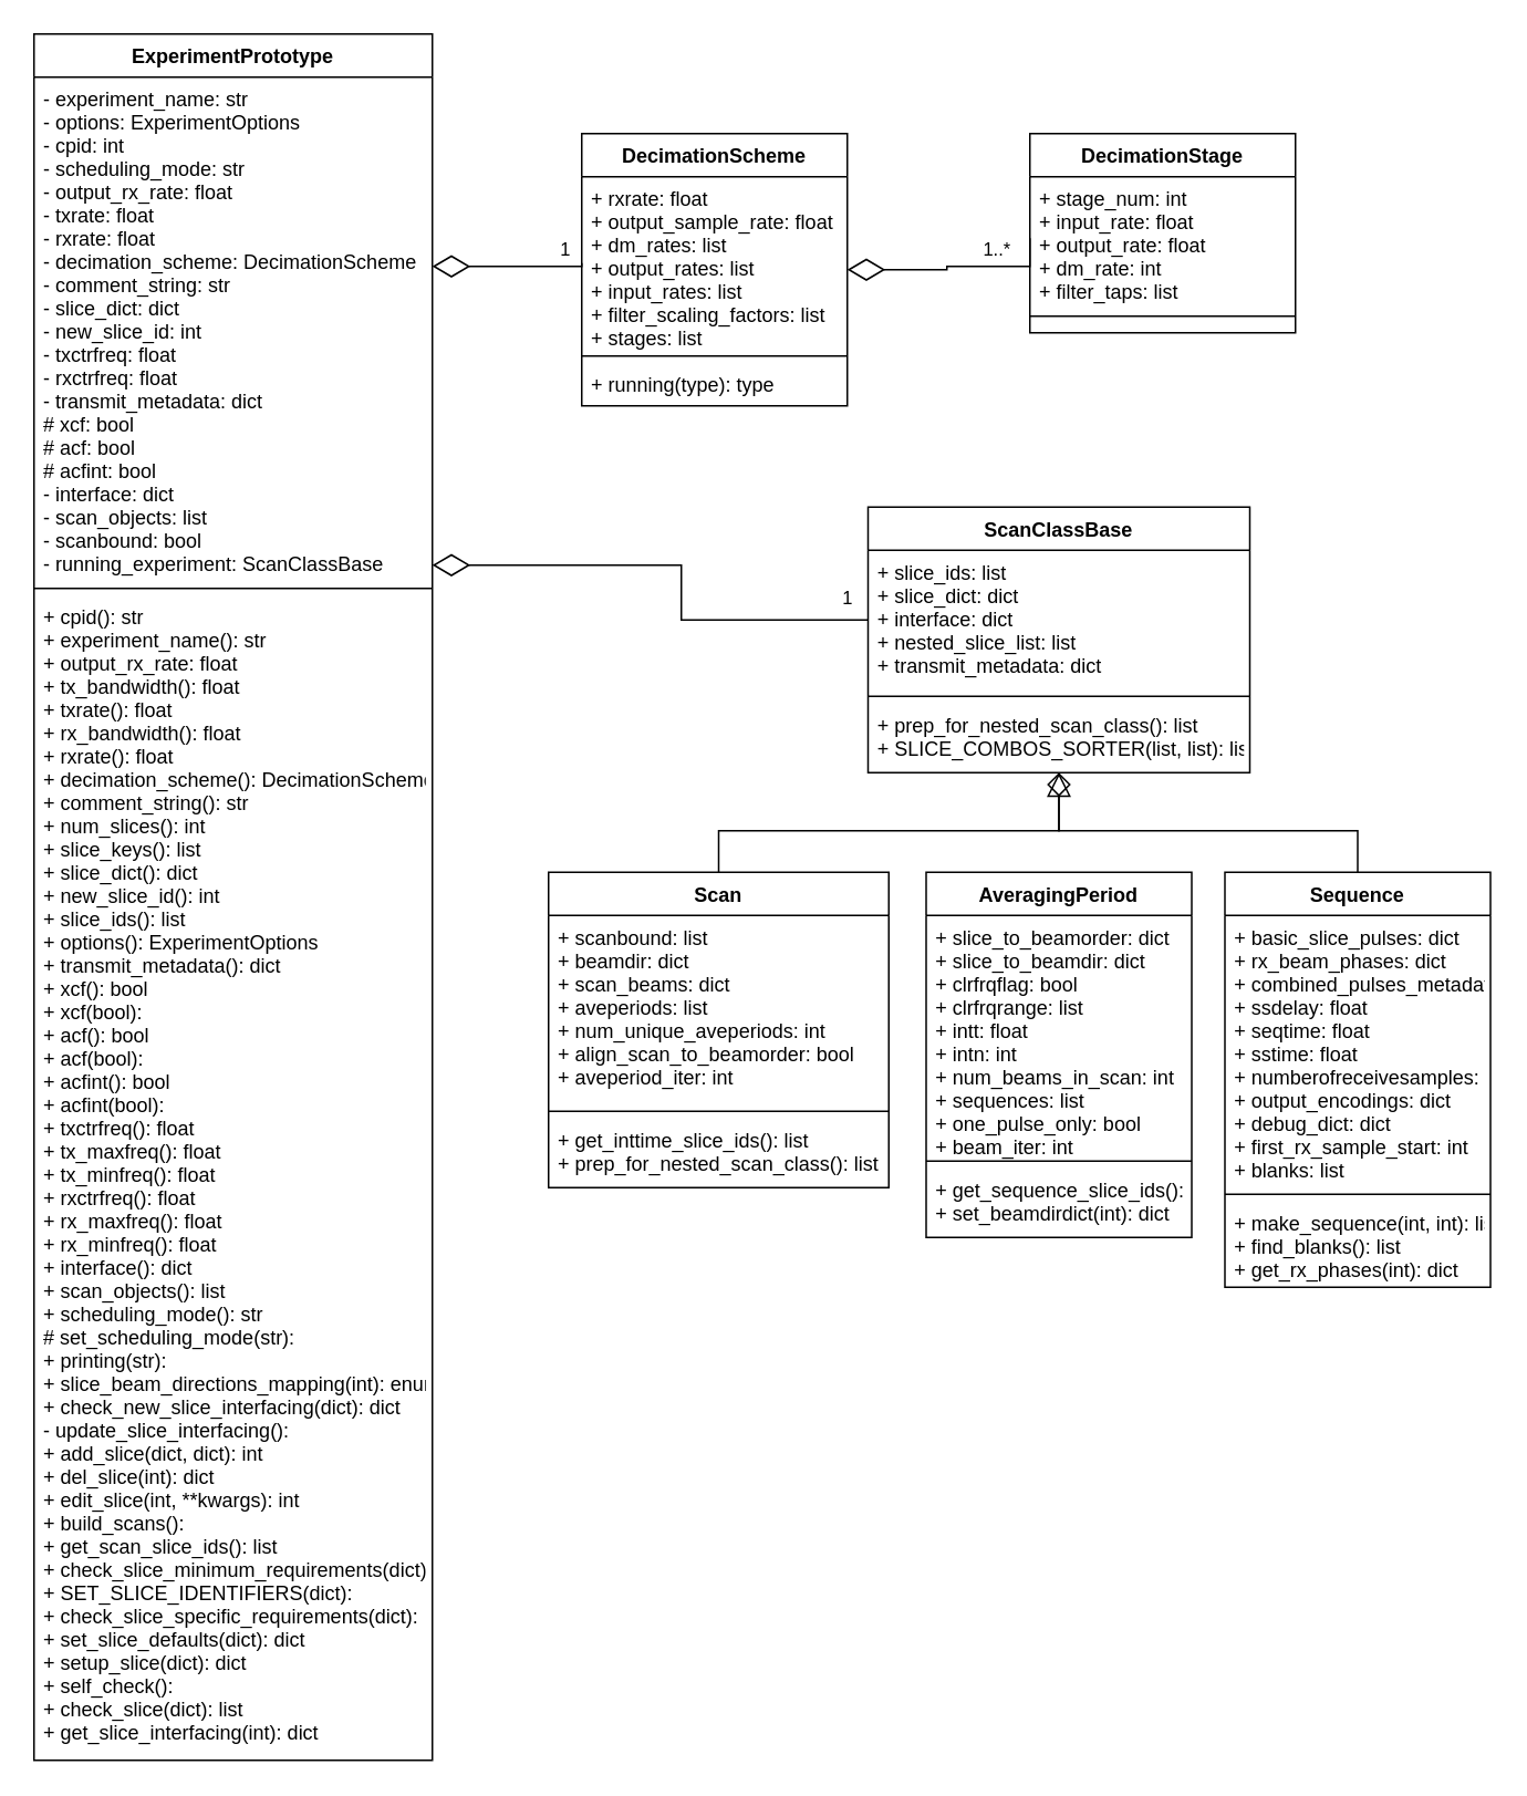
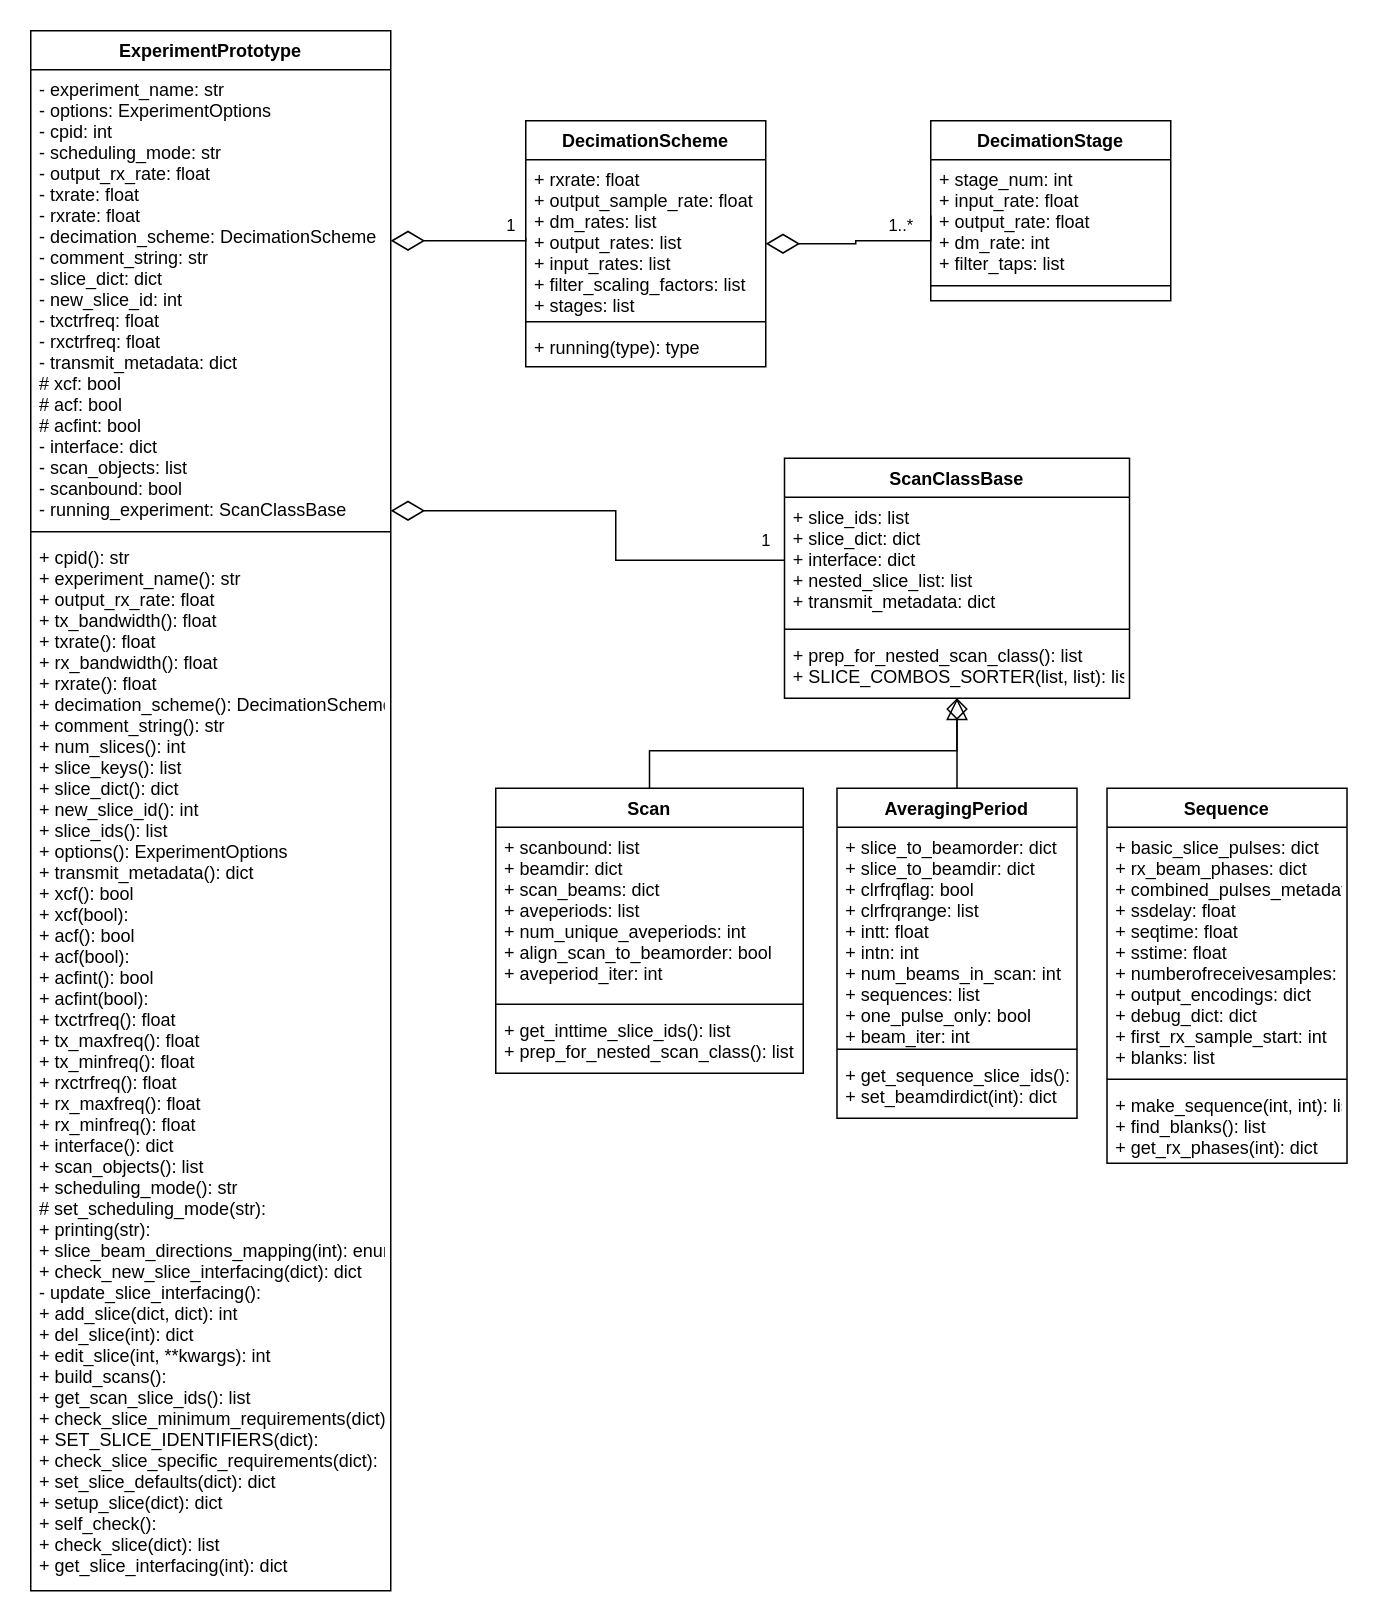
- <mxCell id="20" style="edgeStyle=orthogonalEdgeStyle;rounded=0;orthogonalLoop=1;jettySize=auto;html=1;exitX=0.5;exitY=0;exitDx=0;exitDy=0;endArrow=block;endFill=0;endSize=12;" edge="1" parent="1" source="21" target="6"><mxGeometry relative="1" as="geometry" /></mxCell>
+ <mxCell id="15" style="edgeStyle=orthogonalEdgeStyle;rounded=0;orthogonalLoop=1;jettySize=auto;html=1;exitX=0.5;exitY=0;exitDx=0;exitDy=0;endArrow=block;endFill=0;endSize=12;" edge="1" parent="1" source="16" target="6"><mxGeometry relative="1" as="geometry" /></mxCell>
